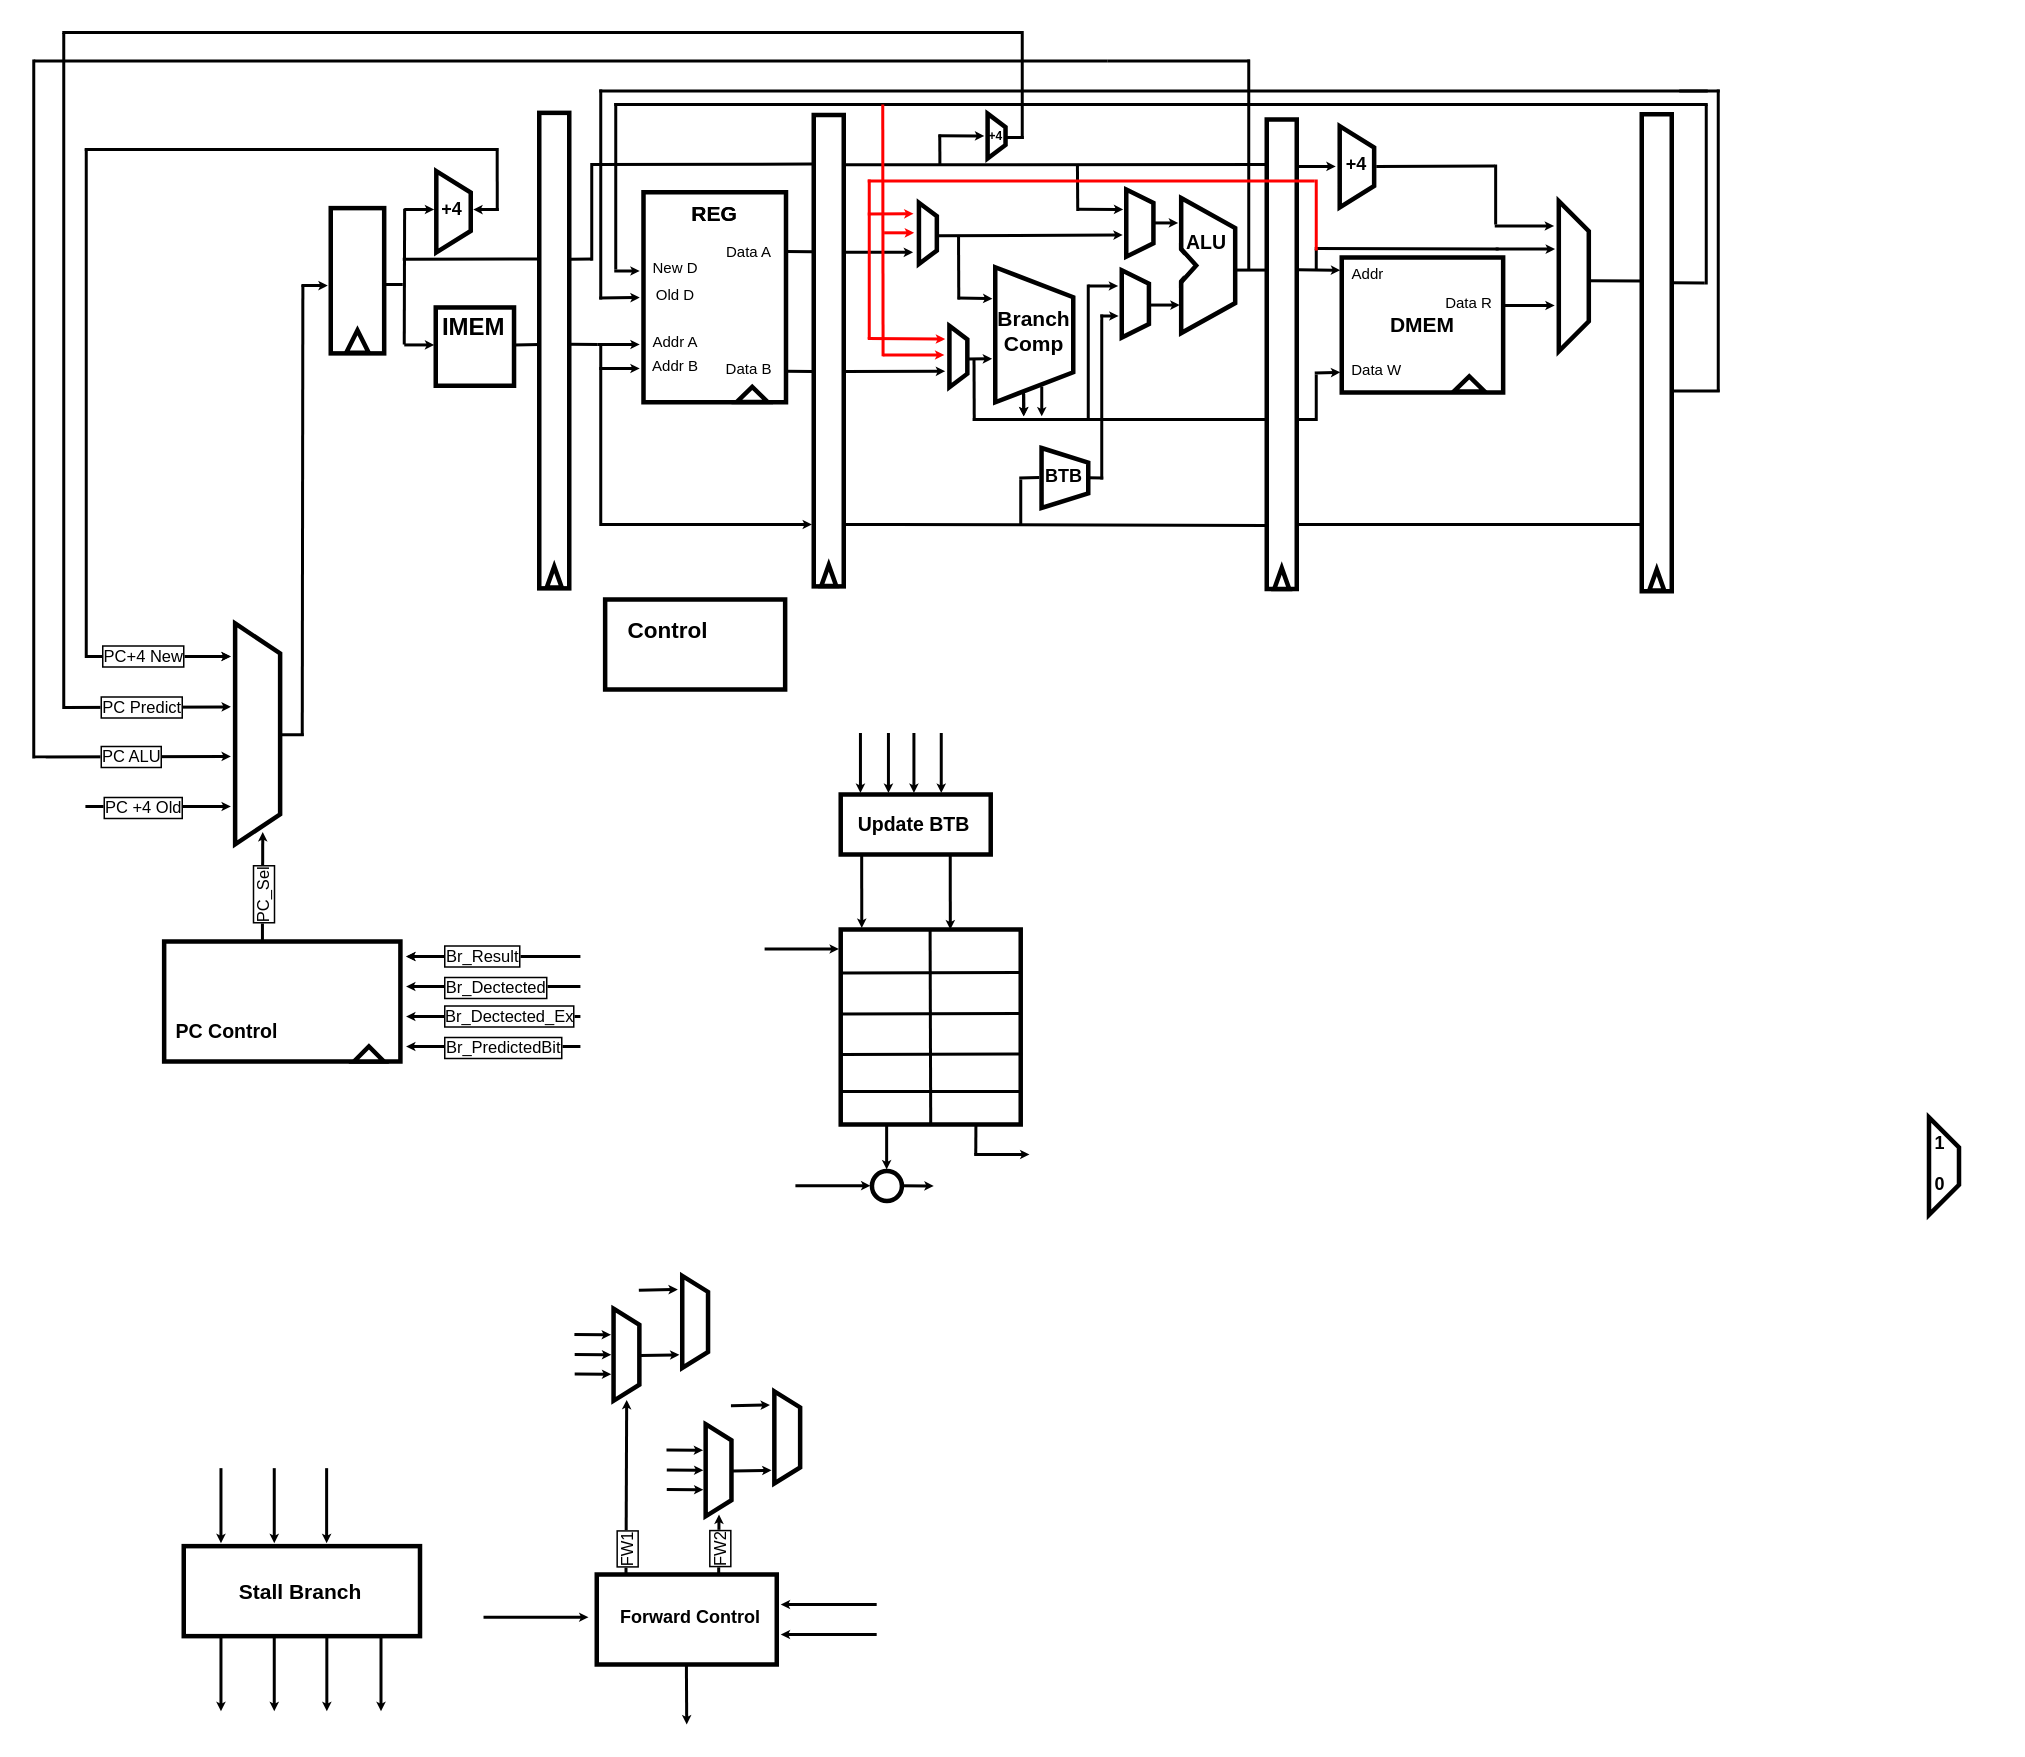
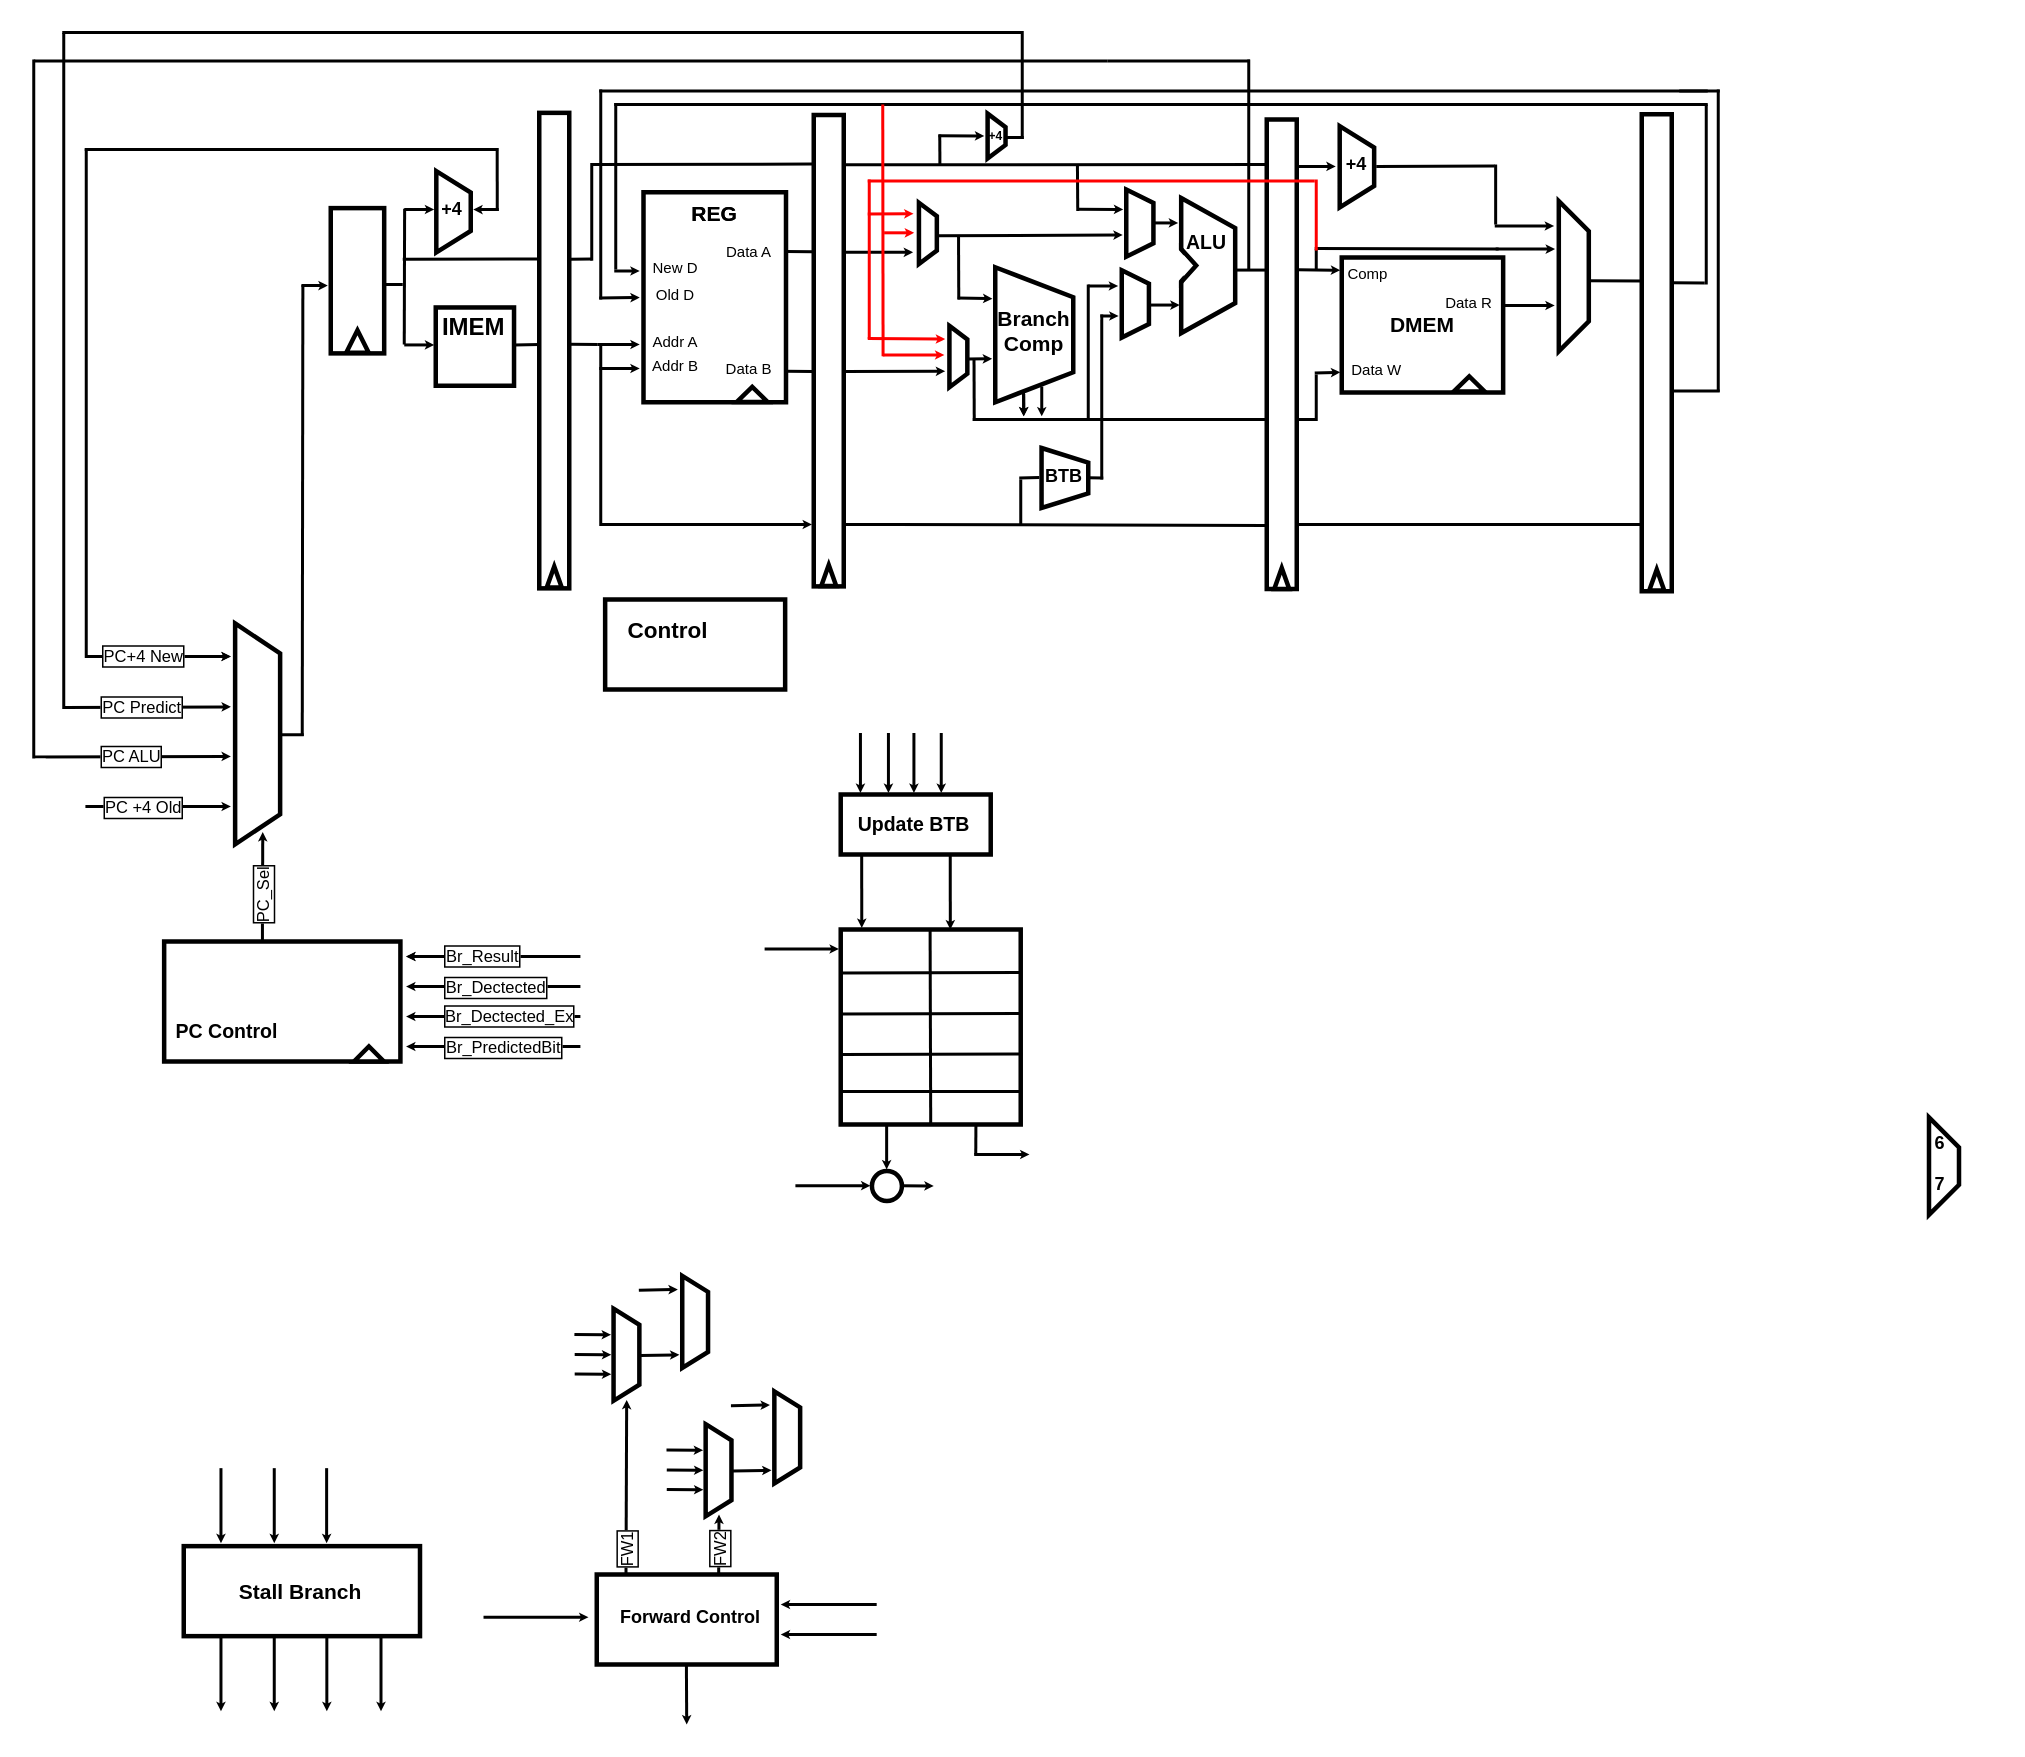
- <mxCell id="117" value="&lt;font style=&quot;font-size: 10px&quot;&gt;Addr&amp;nbsp;&lt;/font&gt;" style="text;html=1;strokeColor=none;fillColor=none;align=center;verticalAlign=middle;whiteSpace=wrap;rounded=0;" parent="1" vertex="1"><mxGeometry x="894.98" y="172.38" width="36.25" height="20" as="geometry" /></mxCell>
+ <mxCell id="117" value="&lt;font style=&quot;font-size: 10px&quot;&gt;Comp&amp;nbsp;&lt;/font&gt;" style="text;html=1;strokeColor=none;fillColor=none;align=center;verticalAlign=middle;whiteSpace=wrap;rounded=0;" parent="1" vertex="1"><mxGeometry x="894.98" y="172.38" width="36.25" height="20" as="geometry" /></mxCell>
- <mxCell id="99" value="&lt;b&gt;1&lt;/b&gt;" style="text;html=1;strokeColor=none;fillColor=none;align=center;verticalAlign=middle;whiteSpace=wrap;rounded=0;" parent="1" vertex="1"><mxGeometry x="1282.5" y="757.73" width="20" height="9.5" as="geometry" /></mxCell>
+ <mxCell id="99" value="&lt;b&gt;6&lt;/b&gt;" style="text;html=1;strokeColor=none;fillColor=none;align=center;verticalAlign=middle;whiteSpace=wrap;rounded=0;" parent="1" vertex="1"><mxGeometry x="1282.5" y="757.73" width="20" height="9.5" as="geometry" /></mxCell>
- <mxCell id="100" value="&lt;b&gt;0&lt;/b&gt;" style="text;html=1;strokeColor=none;fillColor=none;align=center;verticalAlign=middle;whiteSpace=wrap;rounded=0;" parent="1" vertex="1"><mxGeometry x="1282.5" y="784.5" width="20" height="9.5" as="geometry" /></mxCell>
+ <mxCell id="100" value="&lt;b&gt;7&lt;/b&gt;" style="text;html=1;strokeColor=none;fillColor=none;align=center;verticalAlign=middle;whiteSpace=wrap;rounded=0;" parent="1" vertex="1"><mxGeometry x="1282.5" y="784.5" width="20" height="9.5" as="geometry" /></mxCell>
